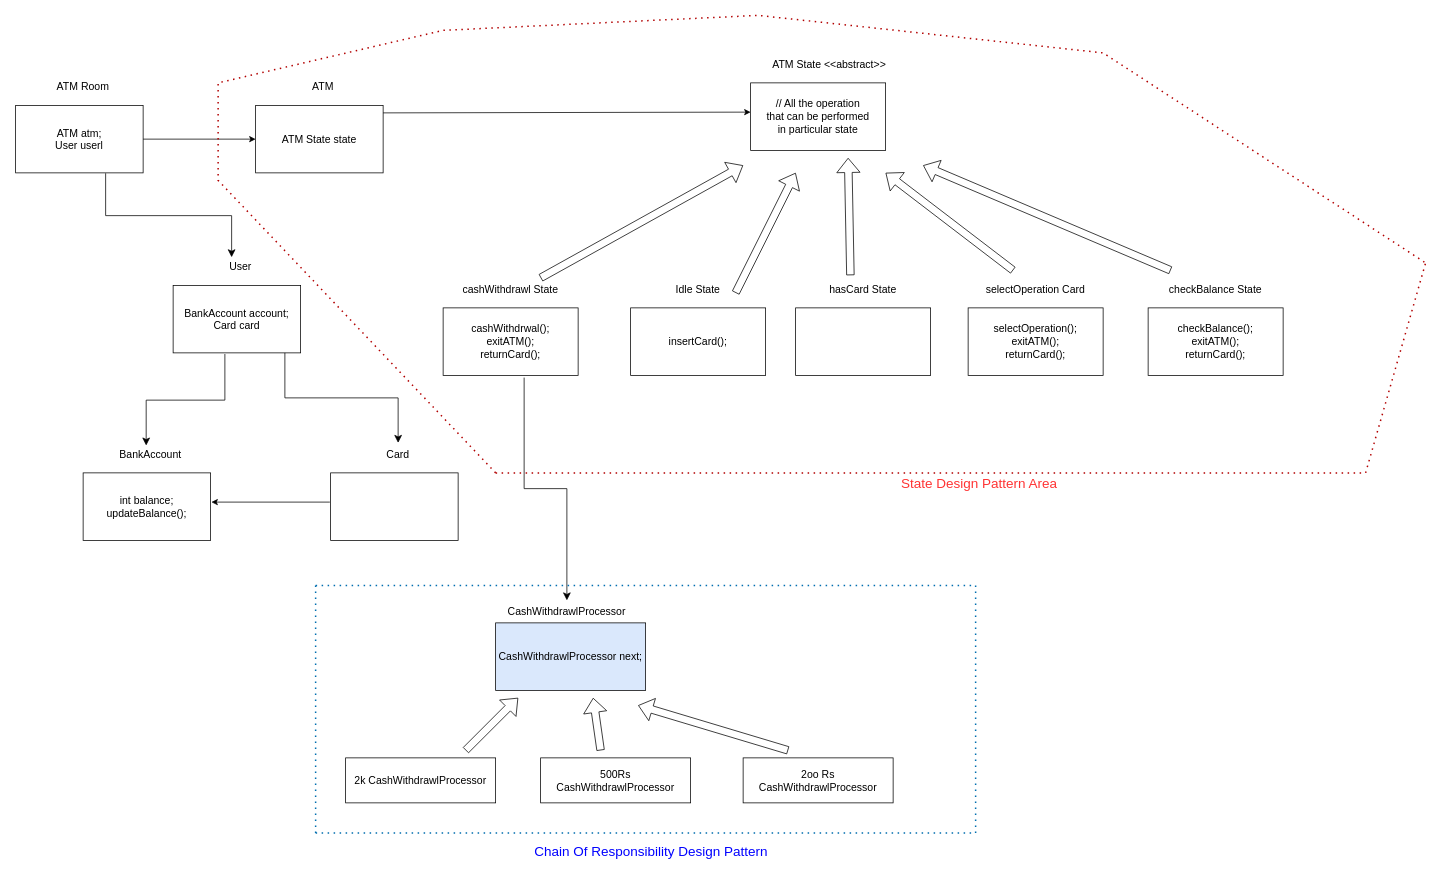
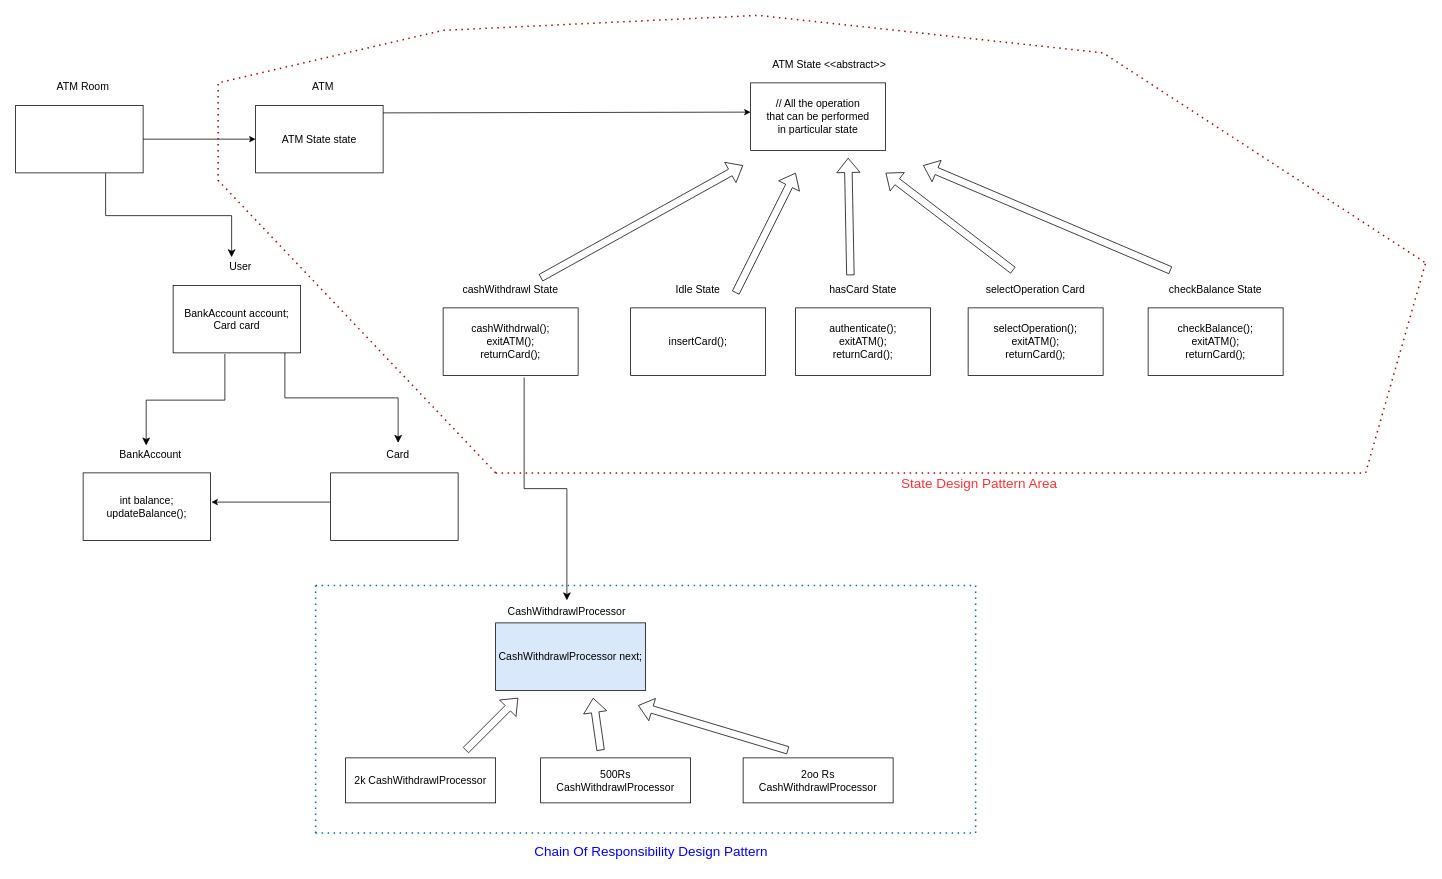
- <mxCell id="42" value="&lt;span style=&quot;font-size: 14px;&quot;&gt;ATM atm;&lt;/span&gt;&lt;div&gt;&lt;span style=&quot;font-size: 14px;&quot;&gt;User userl&lt;/span&gt;&lt;/div&gt;" style="text;html=1;align=center;verticalAlign=middle;whiteSpace=wrap;rounded=0;" vertex="1" parent="1"><mxGeometry x="25" y="170" width="160" height="30" as="geometry" /></mxCell>
+ <mxCell id="9" value="&lt;span style=&quot;font-size: 14px;&quot;&gt;authenticate();&lt;/span&gt;&lt;div&gt;&lt;span style=&quot;font-size: 14px;&quot;&gt;exitATM();&lt;/span&gt;&lt;/div&gt;&lt;div&gt;&lt;span style=&quot;font-size: 14px;&quot;&gt;returnCard();&lt;/span&gt;&lt;/div&gt;" style="text;html=1;align=center;verticalAlign=middle;whiteSpace=wrap;rounded=0;" vertex="1" parent="1"><mxGeometry x="1080" y="425" width="140" height="60" as="geometry" /></mxCell>
